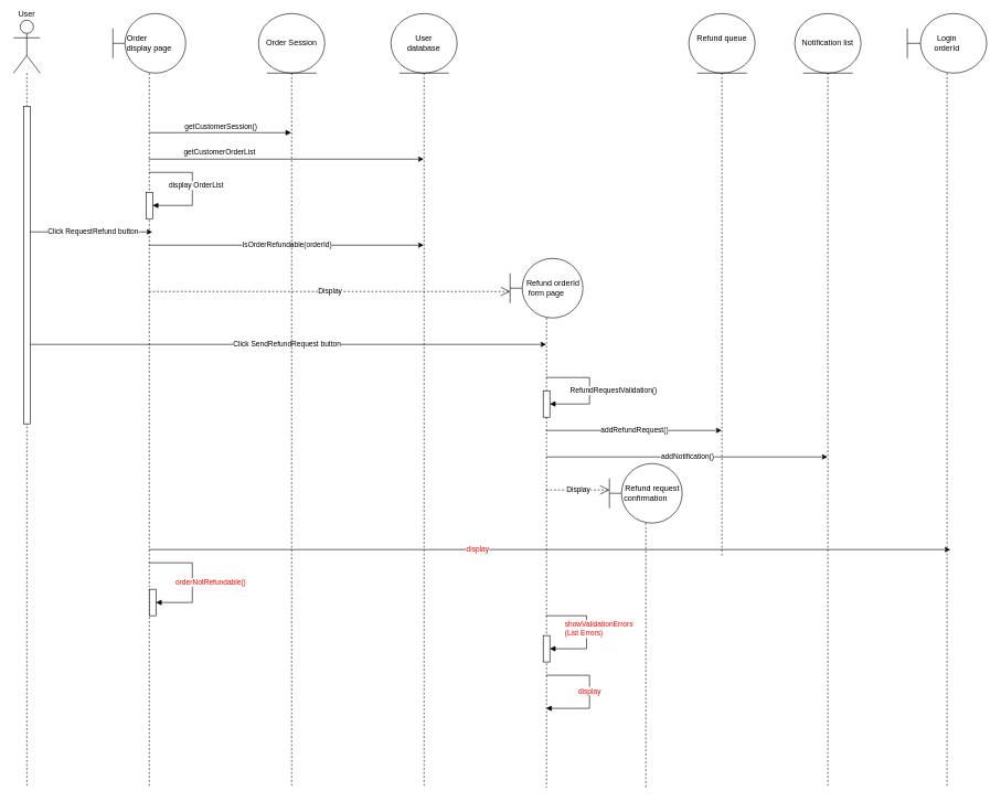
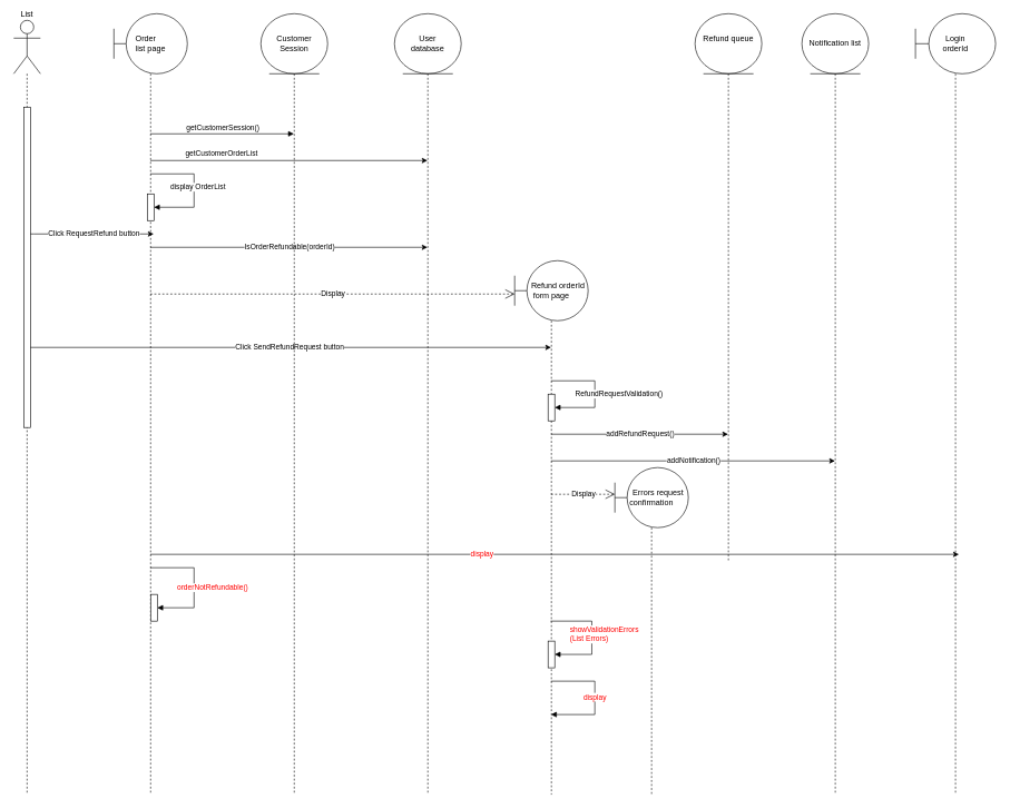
- <mxCell id="13" value="User" style="shape=umlLifeline;perimeter=lifelinePerimeter;whiteSpace=wrap;html=1;container=1;dropTarget=0;collapsible=0;recursiveResize=0;outlineConnect=0;portConstraint=eastwest;newEdgeStyle={&quot;curved&quot;:0,&quot;rounded&quot;:0};participant=umlActor;size=80;verticalAlign=bottom;horizontal=1;labelPosition=center;verticalLabelPosition=top;align=center;" parent="1" vertex="1"><mxGeometry x="20" y="30" width="40" height="1160" as="geometry" /></mxCell>
+ <mxCell id="13" value="List" style="shape=umlLifeline;perimeter=lifelinePerimeter;whiteSpace=wrap;html=1;container=1;dropTarget=0;collapsible=0;recursiveResize=0;outlineConnect=0;portConstraint=eastwest;newEdgeStyle={&quot;curved&quot;:0,&quot;rounded&quot;:0};participant=umlActor;size=80;verticalAlign=bottom;horizontal=1;labelPosition=center;verticalLabelPosition=top;align=center;" parent="1" vertex="1"><mxGeometry x="20" y="30" width="40" height="1160" as="geometry" /></mxCell>
- <mxCell id="8" value="&lt;div style=&quot;text-align: justify;&quot;&gt;&lt;span style=&quot;background-color: initial;&quot;&gt;Order&amp;nbsp;&lt;/span&gt;&lt;/div&gt;&lt;div style=&quot;text-align: justify;&quot;&gt;&lt;span style=&quot;background-color: initial;&quot;&gt;display page&lt;/span&gt;&lt;/div&gt;" style="shape=umlLifeline;perimeter=lifelinePerimeter;whiteSpace=wrap;html=1;container=1;dropTarget=0;collapsible=0;recursiveResize=0;outlineConnect=0;portConstraint=eastwest;newEdgeStyle={&quot;curved&quot;:0,&quot;rounded&quot;:0};participant=umlBoundary;rounded=1;shadow=0;size=90;align=center;" parent="1" vertex="1"><mxGeometry x="170" y="20" width="110" height="1170" as="geometry" /></mxCell>
+ <mxCell id="8" value="&lt;div style=&quot;text-align: justify;&quot;&gt;&lt;span style=&quot;background-color: initial;&quot;&gt;Order&amp;nbsp;&lt;/span&gt;&lt;/div&gt;&lt;div style=&quot;text-align: justify;&quot;&gt;&lt;span style=&quot;background-color: initial;&quot;&gt;list page&lt;/span&gt;&lt;/div&gt;" style="shape=umlLifeline;perimeter=lifelinePerimeter;whiteSpace=wrap;html=1;container=1;dropTarget=0;collapsible=0;recursiveResize=0;outlineConnect=0;portConstraint=eastwest;newEdgeStyle={&quot;curved&quot;:0,&quot;rounded&quot;:0};participant=umlBoundary;rounded=1;shadow=0;size=90;align=center;" parent="1" vertex="1"><mxGeometry x="170" y="20" width="110" height="1170" as="geometry" /></mxCell>
- <mxCell id="24" value="Order Session" style="shape=umlLifeline;perimeter=lifelinePerimeter;whiteSpace=wrap;html=1;container=1;dropTarget=0;collapsible=0;recursiveResize=0;outlineConnect=0;portConstraint=eastwest;newEdgeStyle={&quot;curved&quot;:0,&quot;rounded&quot;:0};participant=umlEntity;size=90;" vertex="1" parent="1"><mxGeometry x="390" y="20" width="100" height="1170" as="geometry" /></mxCell>
+ <mxCell id="24" value="Customer Session" style="shape=umlLifeline;perimeter=lifelinePerimeter;whiteSpace=wrap;html=1;container=1;dropTarget=0;collapsible=0;recursiveResize=0;outlineConnect=0;portConstraint=eastwest;newEdgeStyle={&quot;curved&quot;:0,&quot;rounded&quot;:0};participant=umlEntity;size=90;" vertex="1" parent="1"><mxGeometry x="390" y="20" width="100" height="1170" as="geometry" /></mxCell>
- <mxCell id="22" value="&lt;div style=&quot;&quot;&gt;&amp;nbsp; &amp;nbsp; &amp;nbsp; Refund request confirmation&lt;/div&gt;" style="shape=umlLifeline;perimeter=lifelinePerimeter;whiteSpace=wrap;html=1;container=1;dropTarget=0;collapsible=0;recursiveResize=0;outlineConnect=0;portConstraint=eastwest;newEdgeStyle={&quot;curved&quot;:0,&quot;rounded&quot;:0};participant=umlBoundary;rounded=1;shadow=0;size=90;align=center;" parent="1" vertex="1"><mxGeometry x="920" y="700" width="110" height="490" as="geometry" /></mxCell>
+ <mxCell id="22" value="&lt;div style=&quot;&quot;&gt;&amp;nbsp; &amp;nbsp; &amp;nbsp; Errors request confirmation&lt;/div&gt;" style="shape=umlLifeline;perimeter=lifelinePerimeter;whiteSpace=wrap;html=1;container=1;dropTarget=0;collapsible=0;recursiveResize=0;outlineConnect=0;portConstraint=eastwest;newEdgeStyle={&quot;curved&quot;:0,&quot;rounded&quot;:0};participant=umlBoundary;rounded=1;shadow=0;size=90;align=center;" parent="1" vertex="1"><mxGeometry x="920" y="700" width="110" height="490" as="geometry" /></mxCell>
